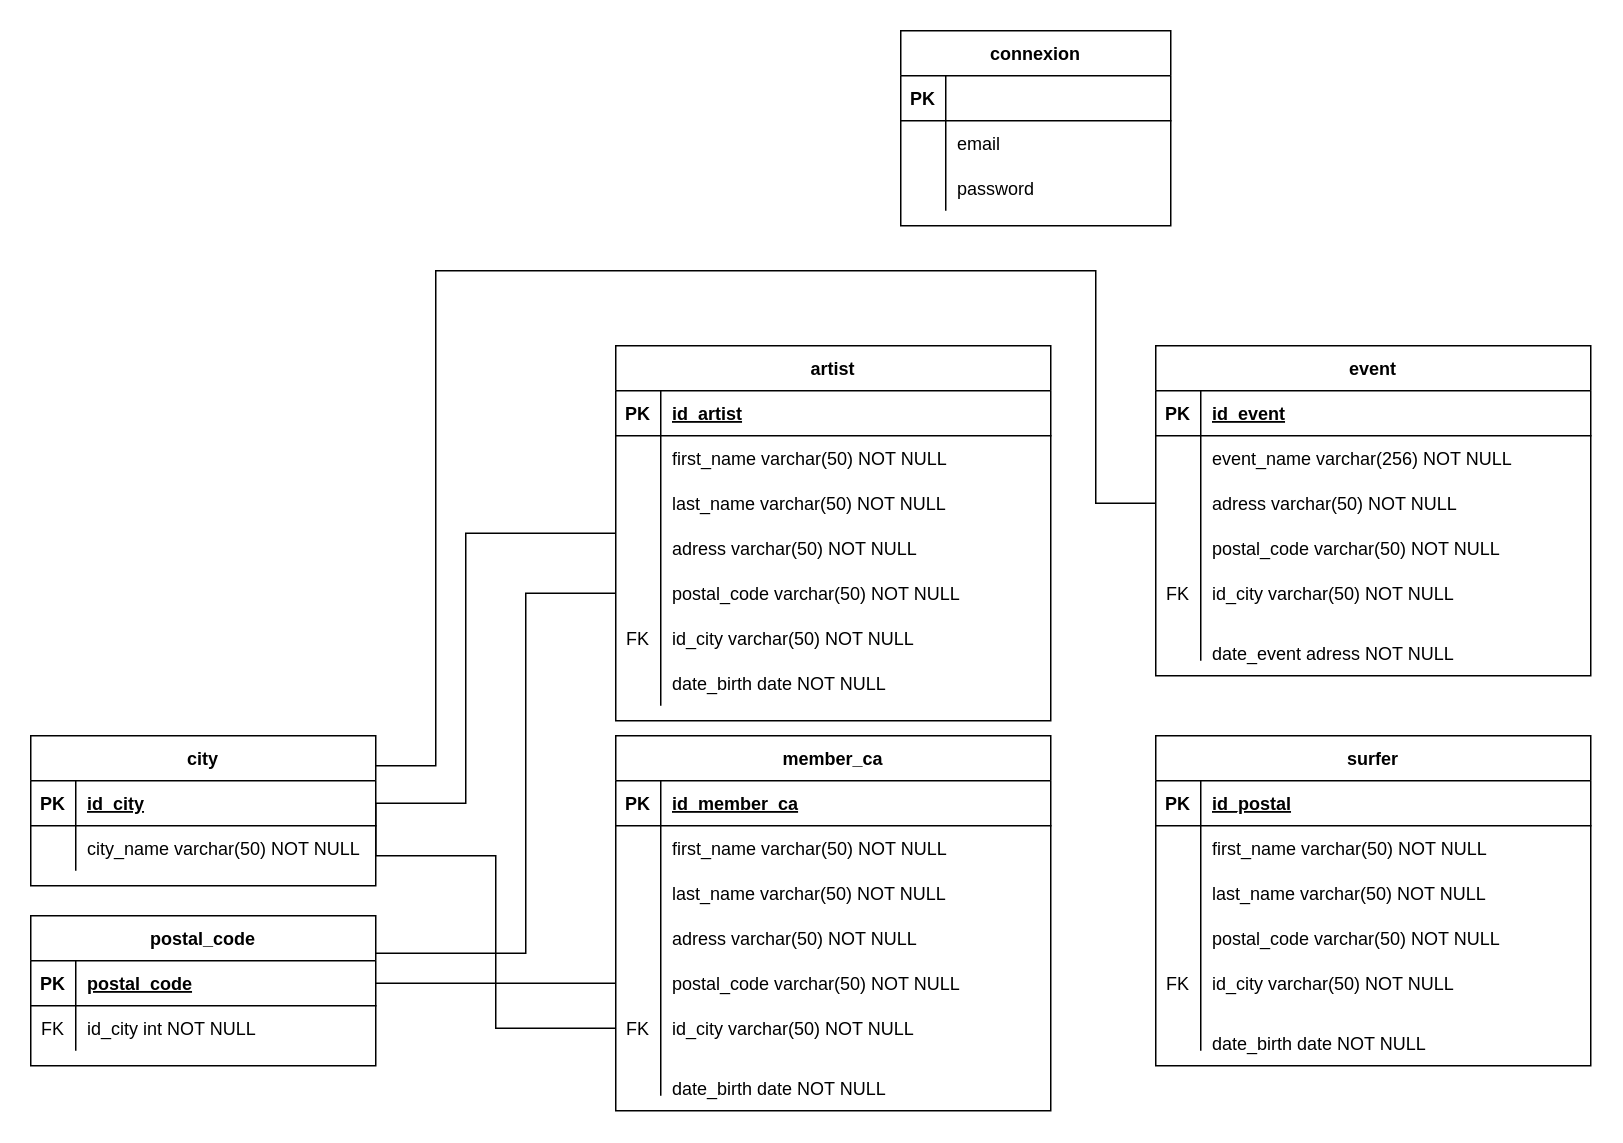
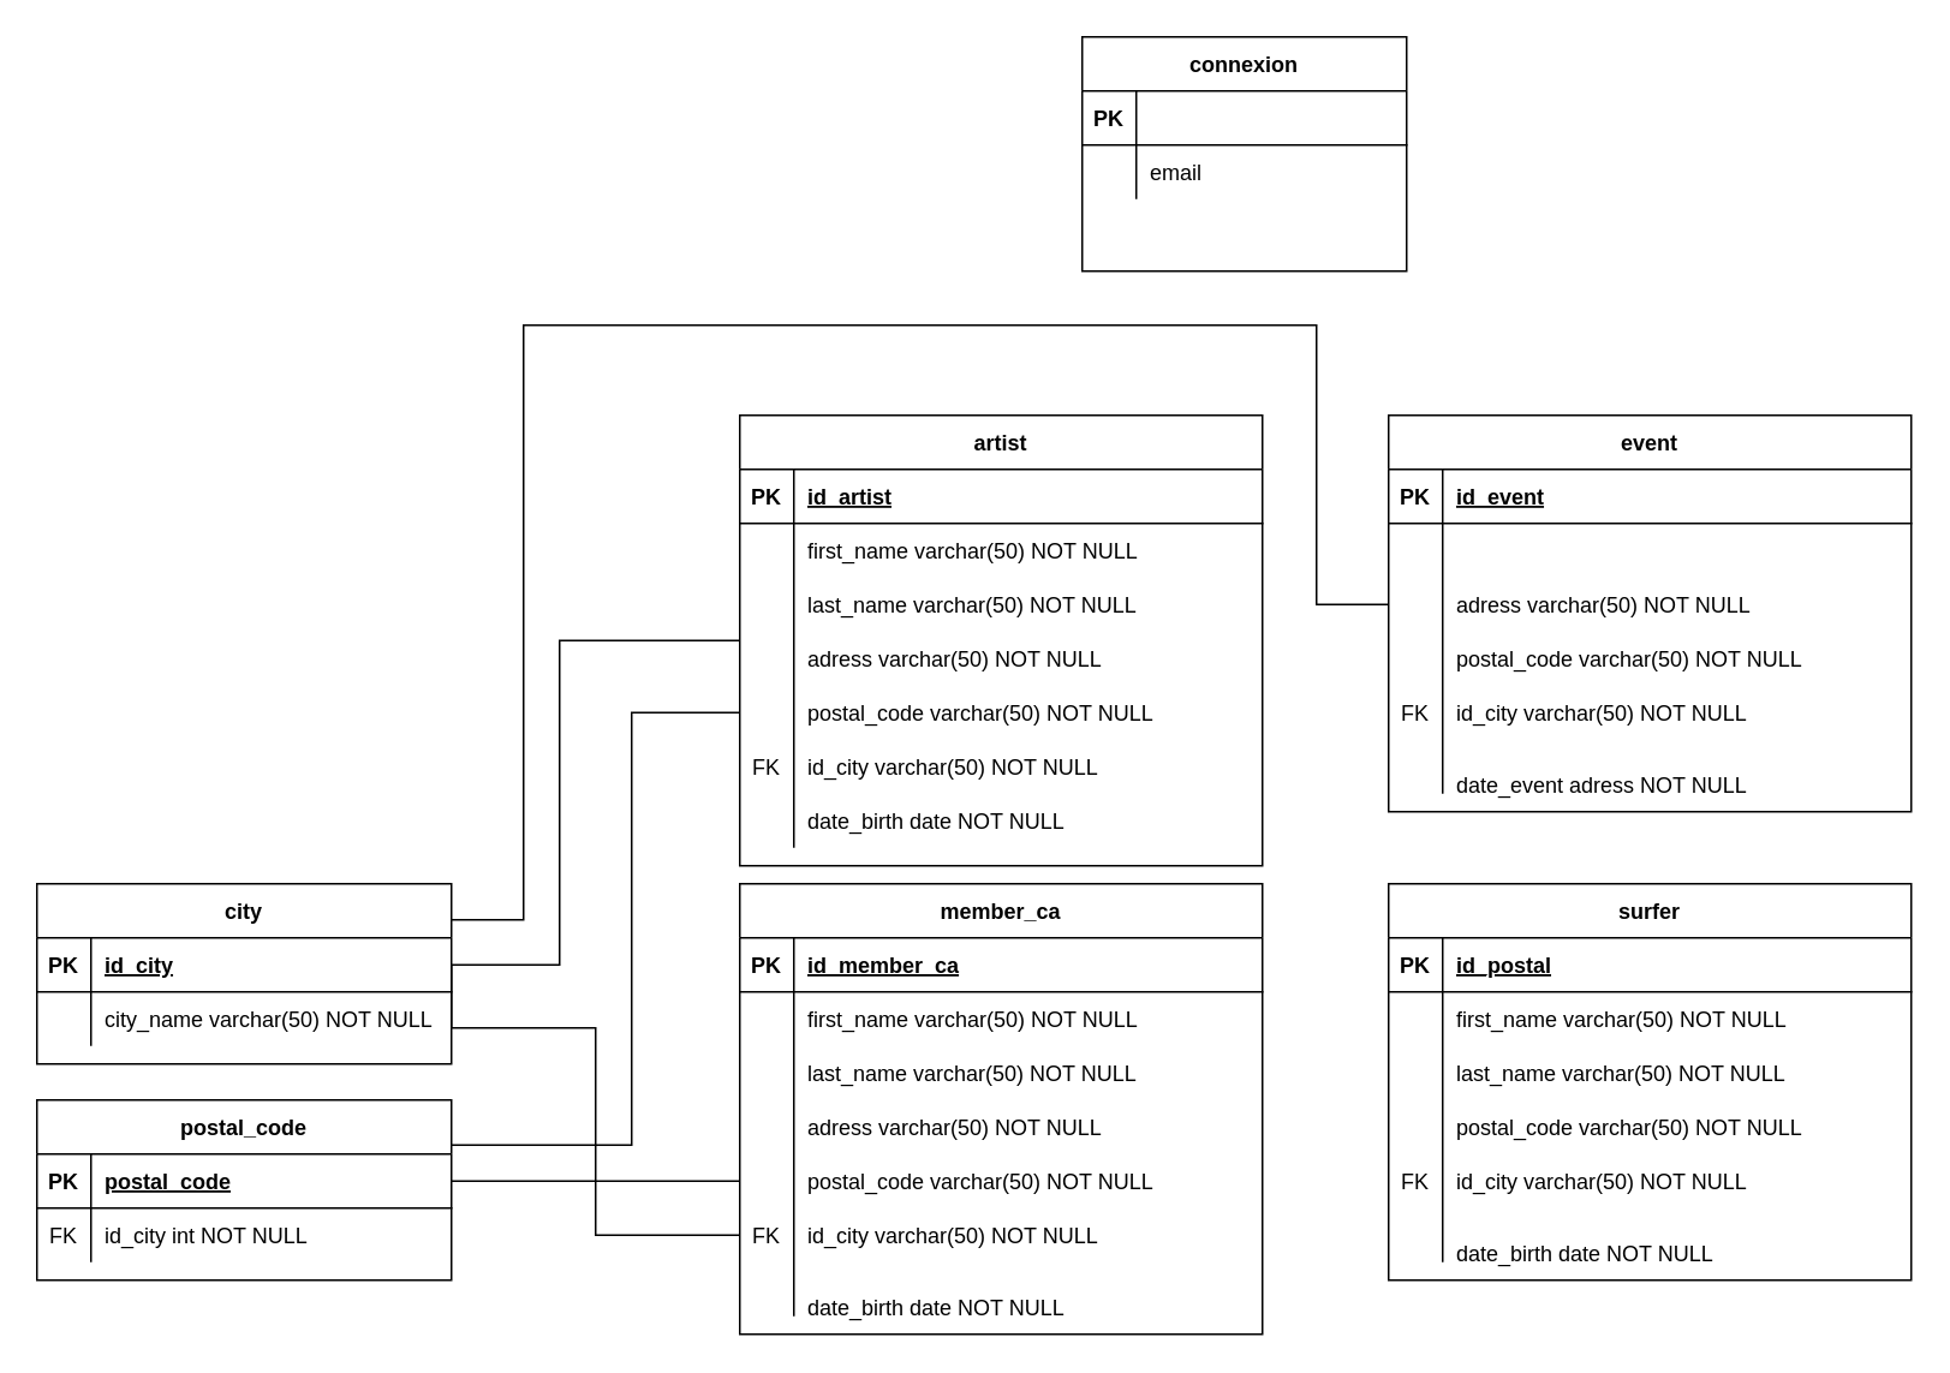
- <mxCell id="101" value="password" style="shape=partialRectangle;connectable=0;fillColor=none;top=0;left=0;bottom=0;right=0;align=left;spacingLeft=6;overflow=hidden;" parent="99" vertex="1"><mxGeometry x="30" width="150" height="30" as="geometry"><mxRectangle width="150" height="30" as="alternateBounds" /></mxGeometry></mxCell>
- <mxCell id="61" value="event_name varchar(256) NOT NULL" style="shape=partialRectangle;connectable=0;fillColor=none;top=0;left=0;bottom=0;right=0;align=left;spacingLeft=6;overflow=hidden;" parent="59" vertex="1"><mxGeometry x="30" width="260" height="30" as="geometry"><mxRectangle width="260" height="30" as="alternateBounds" /></mxGeometry></mxCell>
